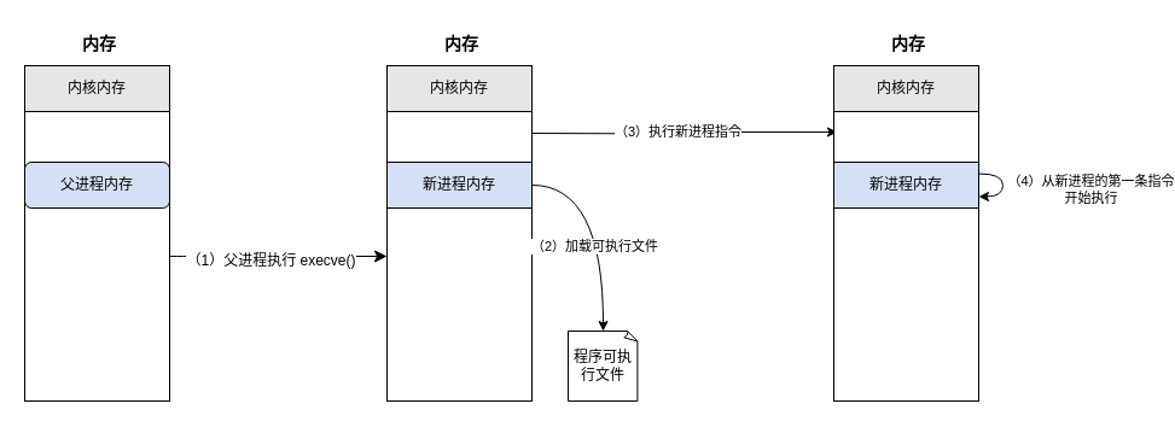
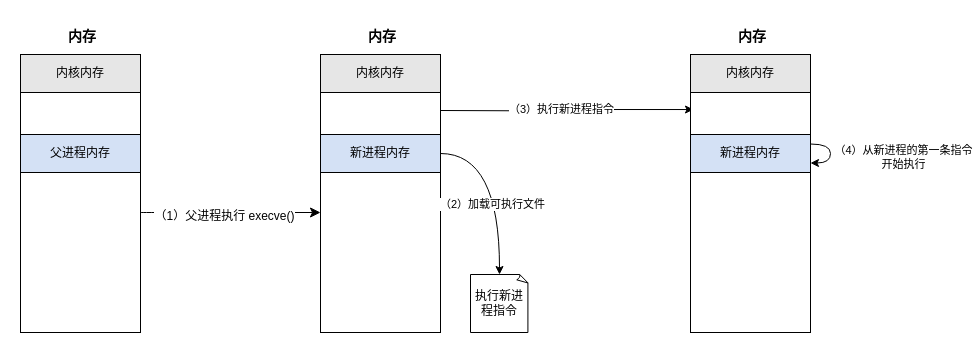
- <mxCell id="6" value="父进程内存" style="whiteSpace=wrap;html=1;fillColor=#D4E1F5;rounded=1;" vertex="1" parent="1"><mxGeometry x="20" y="134" width="120" height="38" as="geometry" /></mxCell>
+ <mxCell id="6" value="父进程内存" style="rounded=0;whiteSpace=wrap;html=1;fillColor=#D4E1F5;" vertex="1" parent="1"><mxGeometry x="20" y="134" width="120" height="38" as="geometry" /></mxCell>
- <mxCell id="14" value="程序可执行文件" style="whiteSpace=wrap;html=1;shape=mxgraph.basic.document" vertex="1" parent="1"><mxGeometry x="470" y="274" width="58" height="58" as="geometry" /></mxCell>
+ <mxCell id="14" value="执行新进程指令" style="whiteSpace=wrap;html=1;shape=mxgraph.basic.document" vertex="1" parent="1"><mxGeometry x="470" y="274" width="58" height="58" as="geometry" /></mxCell>
